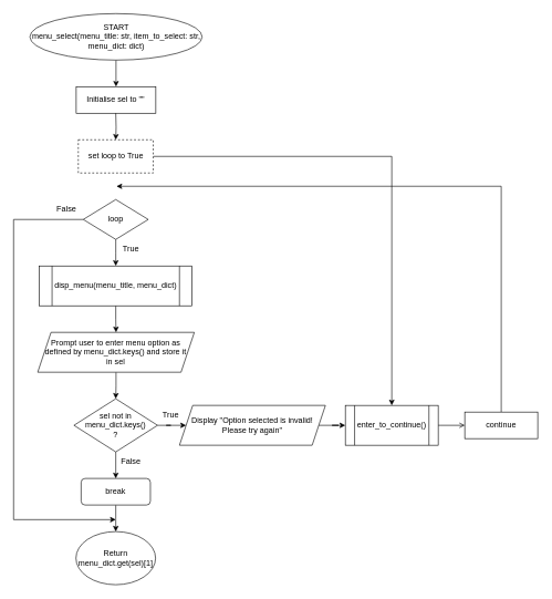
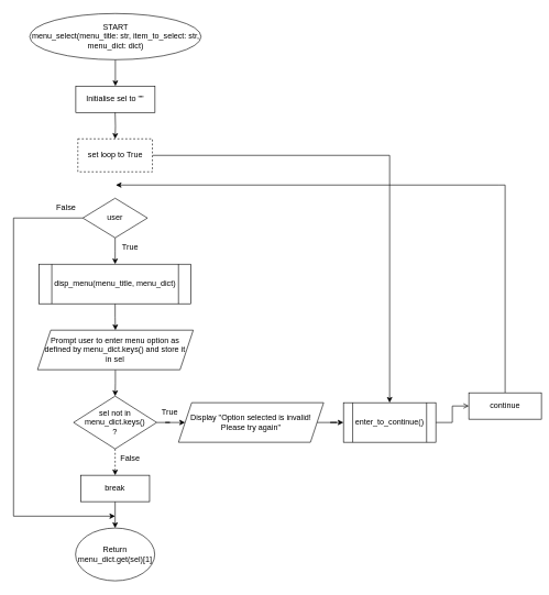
- <mxCell id="10" value="loop" style="rhombus;whiteSpace=wrap;html=1;rounded=0;" vertex="1" parent="1"><mxGeometry x="125" y="300" width="98" height="60" as="geometry" /></mxCell>
+ <mxCell id="10" value="user" style="rhombus;whiteSpace=wrap;html=1;rounded=0;" vertex="1" parent="1"><mxGeometry x="125" y="300" width="98" height="60" as="geometry" /></mxCell>
- <mxCell id="24" value="continue" style="rounded=0;whiteSpace=wrap;html=1;" vertex="1" parent="1"><mxGeometry x="700" y="620" width="110" height="40" as="geometry" /></mxCell>
+ <mxCell id="24" value="continue" style="rounded=0;whiteSpace=wrap;html=1;" vertex="1" parent="1"><mxGeometry x="710" y="595" width="110" height="40" as="geometry" /></mxCell>
- <mxCell id="17" value="" style="edgeStyle=orthogonalEdgeStyle;rounded=0;orthogonalLoop=1;jettySize=auto;html=1;" edge="1" parent="1" source="18" target="27"><mxGeometry relative="1" as="geometry" /></mxCell>
+ <mxCell id="17" value="" style="edgeStyle=orthogonalEdgeStyle;rounded=0;orthogonalLoop=1;jettySize=auto;html=1;dashed=1;" edge="1" parent="1" source="18" target="27"><mxGeometry relative="1" as="geometry" /></mxCell>
- <mxCell id="27" value="break" style="whiteSpace=wrap;html=1;rounded=1;" vertex="1" parent="1"><mxGeometry x="121.81" y="720" width="104.38" height="40" as="geometry" /></mxCell>
+ <mxCell id="27" value="break" style="whiteSpace=wrap;html=1;" vertex="1" parent="1"><mxGeometry x="121.81" y="720" width="104.38" height="40" as="geometry" /></mxCell>
